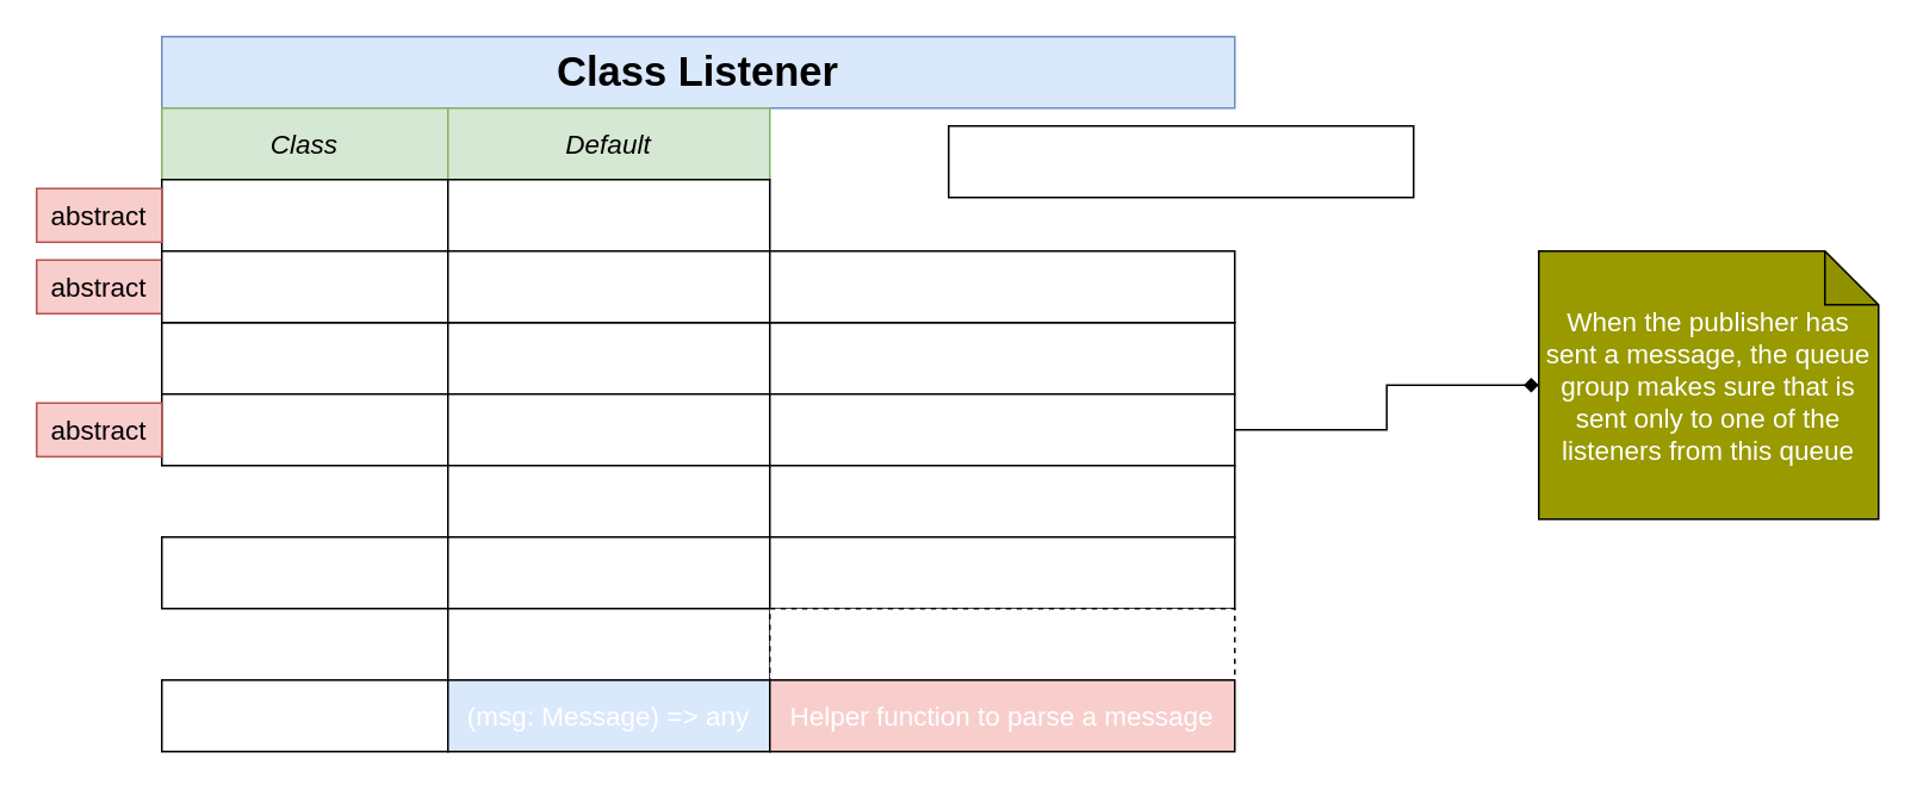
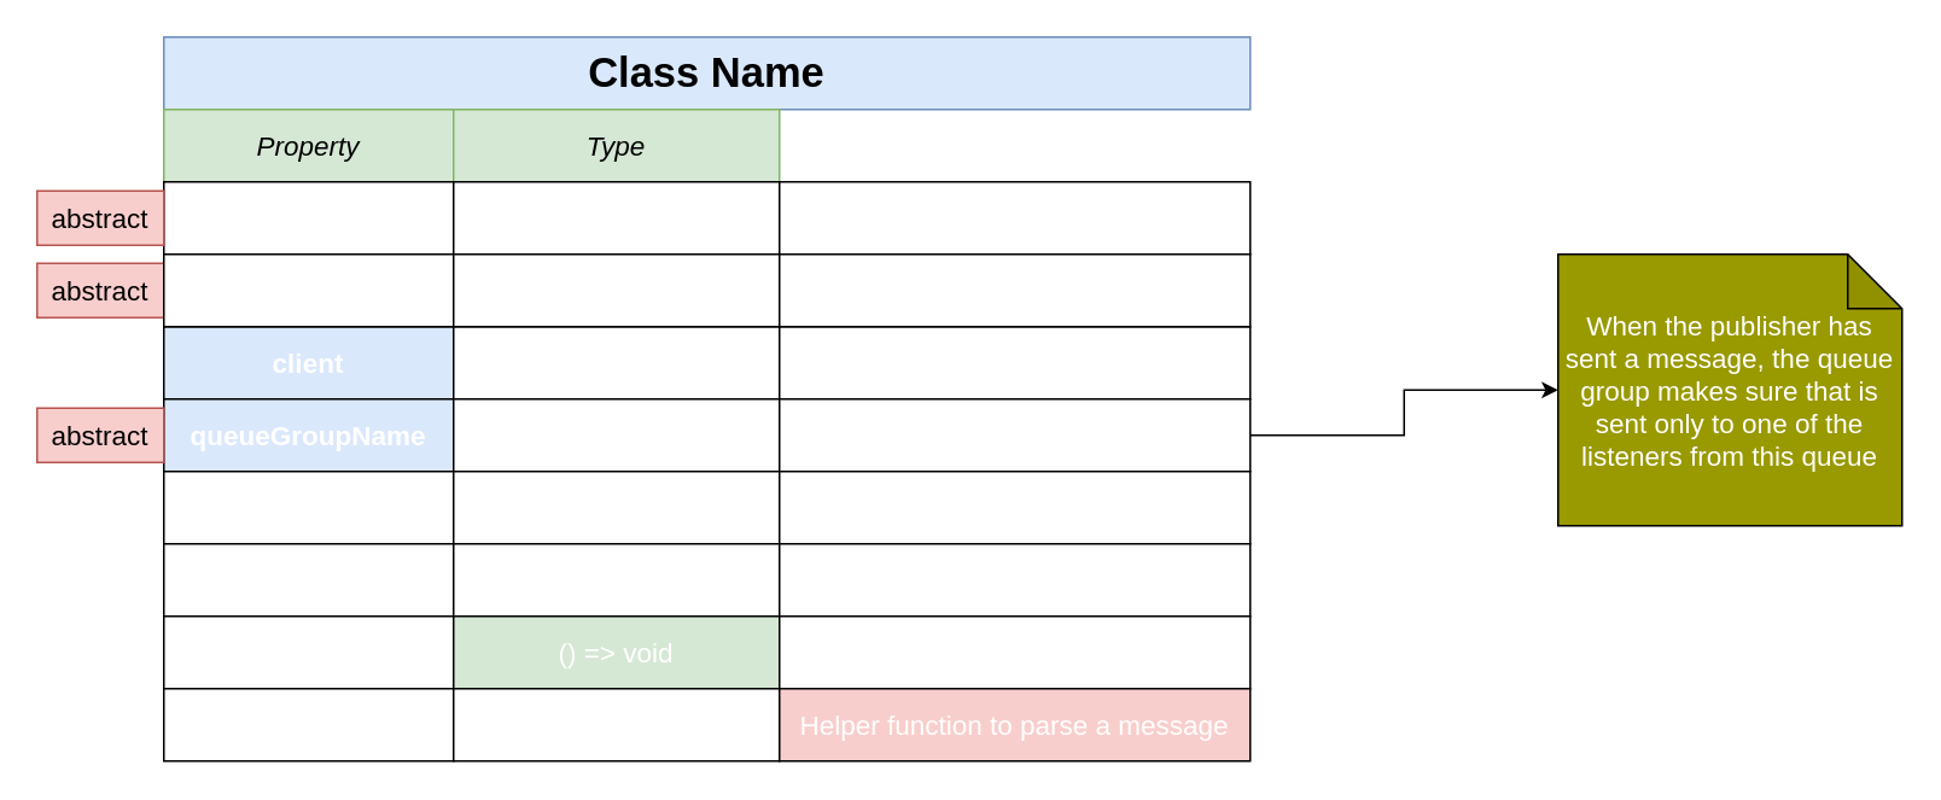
- <mxCell id="2" value="Class Listener" style="rounded=0;whiteSpace=wrap;html=1;fontSize=23;fillColor=#dae8fc;strokeColor=#6c8ebf;fontStyle=1;fontColor=#000000;" parent="1" vertex="1"><mxGeometry x="90" y="20" width="600" height="40" as="geometry" /></mxCell>
+ <mxCell id="2" value="Class Name" style="rounded=0;whiteSpace=wrap;html=1;fontSize=23;fillColor=#dae8fc;strokeColor=#6c8ebf;fontStyle=1;fontColor=#000000;" parent="1" vertex="1"><mxGeometry x="90" y="20" width="600" height="40" as="geometry" /></mxCell>
- <mxCell id="3" value="Class" style="rounded=0;whiteSpace=wrap;html=1;fontSize=15;fontStyle=2;fillColor=#d5e8d4;strokeColor=#82b366;fontColor=#000000;" parent="1" vertex="1"><mxGeometry x="90" y="60" width="160" height="40" as="geometry" /></mxCell>
+ <mxCell id="3" value="Property" style="rounded=0;whiteSpace=wrap;html=1;fontSize=15;fontStyle=2;fillColor=#d5e8d4;strokeColor=#82b366;fontColor=#000000;" parent="1" vertex="1"><mxGeometry x="90" y="60" width="160" height="40" as="geometry" /></mxCell>
- <mxCell id="4" value="Default" style="rounded=0;whiteSpace=wrap;html=1;fontSize=15;fontStyle=2;fillColor=#d5e8d4;strokeColor=#82b366;fontColor=#000000;" parent="1" vertex="1"><mxGeometry x="250" y="60" width="180" height="40" as="geometry" /></mxCell>
+ <mxCell id="4" value="Type" style="rounded=0;whiteSpace=wrap;html=1;fontSize=15;fontStyle=2;fillColor=#d5e8d4;strokeColor=#82b366;fontColor=#000000;" parent="1" vertex="1"><mxGeometry x="250" y="60" width="180" height="40" as="geometry" /></mxCell>
- <mxCell id="7" value="Name of the channel this listener is going to listen to" style="rounded=0;whiteSpace=wrap;html=1;fontSize=15;fontStyle=0;fontColor=#FFFFFF;" parent="1" vertex="1"><mxGeometry x="530" y="70" width="260" height="40" as="geometry" /></mxCell>
+ <mxCell id="7" value="Name of the channel this listener is going to listen to" style="rounded=0;whiteSpace=wrap;html=1;fontSize=15;fontStyle=0;fontColor=#FFFFFF;" parent="1" vertex="1"><mxGeometry x="430" y="100" width="260" height="40" as="geometry" /></mxCell>
- <mxCell id="30" value="(event: EventData) =&amp;gt; void" style="rounded=0;whiteSpace=wrap;html=1;fontSize=15;fontStyle=0;fontColor=#FFFFFF;" parent="1" vertex="1"><mxGeometry x="250" y="140" width="180" height="40" as="geometry" /></mxCell>
+ <mxCell id="30" value="(event: Class) =&amp;gt; void" style="rounded=0;whiteSpace=wrap;html=1;fontSize=15;fontStyle=0;fontColor=#FFFFFF;" parent="1" vertex="1"><mxGeometry x="250" y="140" width="180" height="40" as="geometry" /></mxCell>
- <mxCell id="31" value="Function to run join a message is received" style="rounded=0;whiteSpace=wrap;html=1;fontSize=15;fontStyle=0;fontColor=#FFFFFF;" parent="1" vertex="1"><mxGeometry x="430" y="140" width="260" height="40" as="geometry" /></mxCell>
+ <mxCell id="31" value="Function to run when a message is received" style="rounded=0;whiteSpace=wrap;html=1;fontSize=15;fontStyle=0;fontColor=#FFFFFF;" parent="1" vertex="1"><mxGeometry x="430" y="140" width="260" height="40" as="geometry" /></mxCell>
- <mxCell id="8" value="client" style="rounded=0;whiteSpace=wrap;html=1;fontSize=15;fontStyle=1;fontColor=#FFFFFF;" parent="1" vertex="1"><mxGeometry x="90" y="180" width="160" height="40" as="geometry" /></mxCell>
+ <mxCell id="8" value="client" style="rounded=0;whiteSpace=wrap;html=1;fontSize=15;fontStyle=1;fontColor=#FFFFFF;fillColor=#dae8fc;" parent="1" vertex="1"><mxGeometry x="90" y="180" width="160" height="40" as="geometry" /></mxCell>
- <mxCell id="13" value="" style="edgeStyle=orthogonalEdgeStyle;rounded=0;orthogonalLoop=1;jettySize=auto;html=1;endArrow=diamond;" edge="1" parent="1" source="14" target="33"><mxGeometry relative="1" as="geometry" /></mxCell>
+ <mxCell id="13" value="" style="edgeStyle=orthogonalEdgeStyle;rounded=0;orthogonalLoop=1;jettySize=auto;html=1;" edge="1" parent="1" source="14" target="33"><mxGeometry relative="1" as="geometry" /></mxCell>
- <mxCell id="11" value="queueGroupName" style="rounded=0;whiteSpace=wrap;html=1;fontSize=15;fontStyle=1;fontColor=#FFFFFF;" parent="1" vertex="1"><mxGeometry x="90" y="220" width="160" height="40" as="geometry" /></mxCell>
+ <mxCell id="11" value="queueGroupName" style="rounded=0;whiteSpace=wrap;html=1;fontSize=15;fontStyle=1;fontColor=#FFFFFF;fillColor=#dae8fc;" parent="1" vertex="1"><mxGeometry x="90" y="220" width="160" height="40" as="geometry" /></mxCell>
+ <mxCell id="15" value="ackWait" style="rounded=0;whiteSpace=wrap;html=1;fontSize=15;fontStyle=1;fontColor=#FFFFFF;" parent="1" vertex="1"><mxGeometry x="90" y="260" width="160" height="40" as="geometry" /></mxCell>
- <mxCell id="16" value="ack" style="rounded=0;whiteSpace=wrap;html=1;fontSize=15;fontStyle=0;fontColor=#FFFFFF;" parent="1" vertex="1"><mxGeometry x="250" y="260" width="180" height="40" as="geometry" /></mxCell>
+ <mxCell id="16" value="number" style="rounded=0;whiteSpace=wrap;html=1;fontSize=15;fontStyle=0;fontColor=#FFFFFF;" parent="1" vertex="1"><mxGeometry x="250" y="260" width="180" height="40" as="geometry" /></mxCell>
- <mxCell id="20" value="Default subscription options" style="rounded=0;whiteSpace=wrap;html=1;fontSize=15;fontStyle=0;fontColor=#FFFFFF;" parent="1" vertex="1"><mxGeometry x="430" y="300" width="260" height="40" as="geometry" /></mxCell>
+ <mxCell id="20" value="Default subscription from" style="rounded=0;whiteSpace=wrap;html=1;fontSize=15;fontStyle=0;fontColor=#FFFFFF;" parent="1" vertex="1"><mxGeometry x="430" y="300" width="260" height="40" as="geometry" /></mxCell>
+ <mxCell id="21" value="listen" style="rounded=0;whiteSpace=wrap;html=1;fontSize=15;fontStyle=1;fontColor=#FFFFFF;" parent="1" vertex="1"><mxGeometry x="90" y="340" width="160" height="40" as="geometry" /></mxCell>
- <mxCell id="22" value="() =&amp;gt; void" style="rounded=0;whiteSpace=wrap;html=1;fontSize=15;fontStyle=0;fontColor=#FFFFFF;" parent="1" vertex="1"><mxGeometry x="250" y="340" width="180" height="40" as="geometry" /></mxCell>
+ <mxCell id="22" value="() =&amp;gt; void" style="rounded=0;whiteSpace=wrap;html=1;fontSize=15;fontStyle=0;fontColor=#FFFFFF;fillColor=#d5e8d4;" parent="1" vertex="1"><mxGeometry x="250" y="340" width="180" height="40" as="geometry" /></mxCell>
- <mxCell id="23" value="Code to set up the subscription" style="rounded=0;whiteSpace=wrap;html=1;fontSize=15;fontStyle=0;fontColor=#FFFFFF;dashed=1;" parent="1" vertex="1"><mxGeometry x="430" y="340" width="260" height="40" as="geometry" /></mxCell>
+ <mxCell id="23" value="Code to set up the subscription" style="rounded=0;whiteSpace=wrap;html=1;fontSize=15;fontStyle=0;fontColor=#FFFFFF;" parent="1" vertex="1"><mxGeometry x="430" y="340" width="260" height="40" as="geometry" /></mxCell>
- <mxCell id="25" value="(msg: Message) =&amp;gt; any" style="rounded=0;whiteSpace=wrap;html=1;fontSize=15;fontStyle=0;fontColor=#FFFFFF;fillColor=#dae8fc;" parent="1" vertex="1"><mxGeometry x="250" y="380" width="180" height="40" as="geometry" /></mxCell>
+ <mxCell id="25" value="(msg: Message) =&amp;gt; any" style="rounded=0;whiteSpace=wrap;html=1;fontSize=15;fontStyle=0;fontColor=#FFFFFF;" parent="1" vertex="1"><mxGeometry x="250" y="380" width="180" height="40" as="geometry" /></mxCell>
